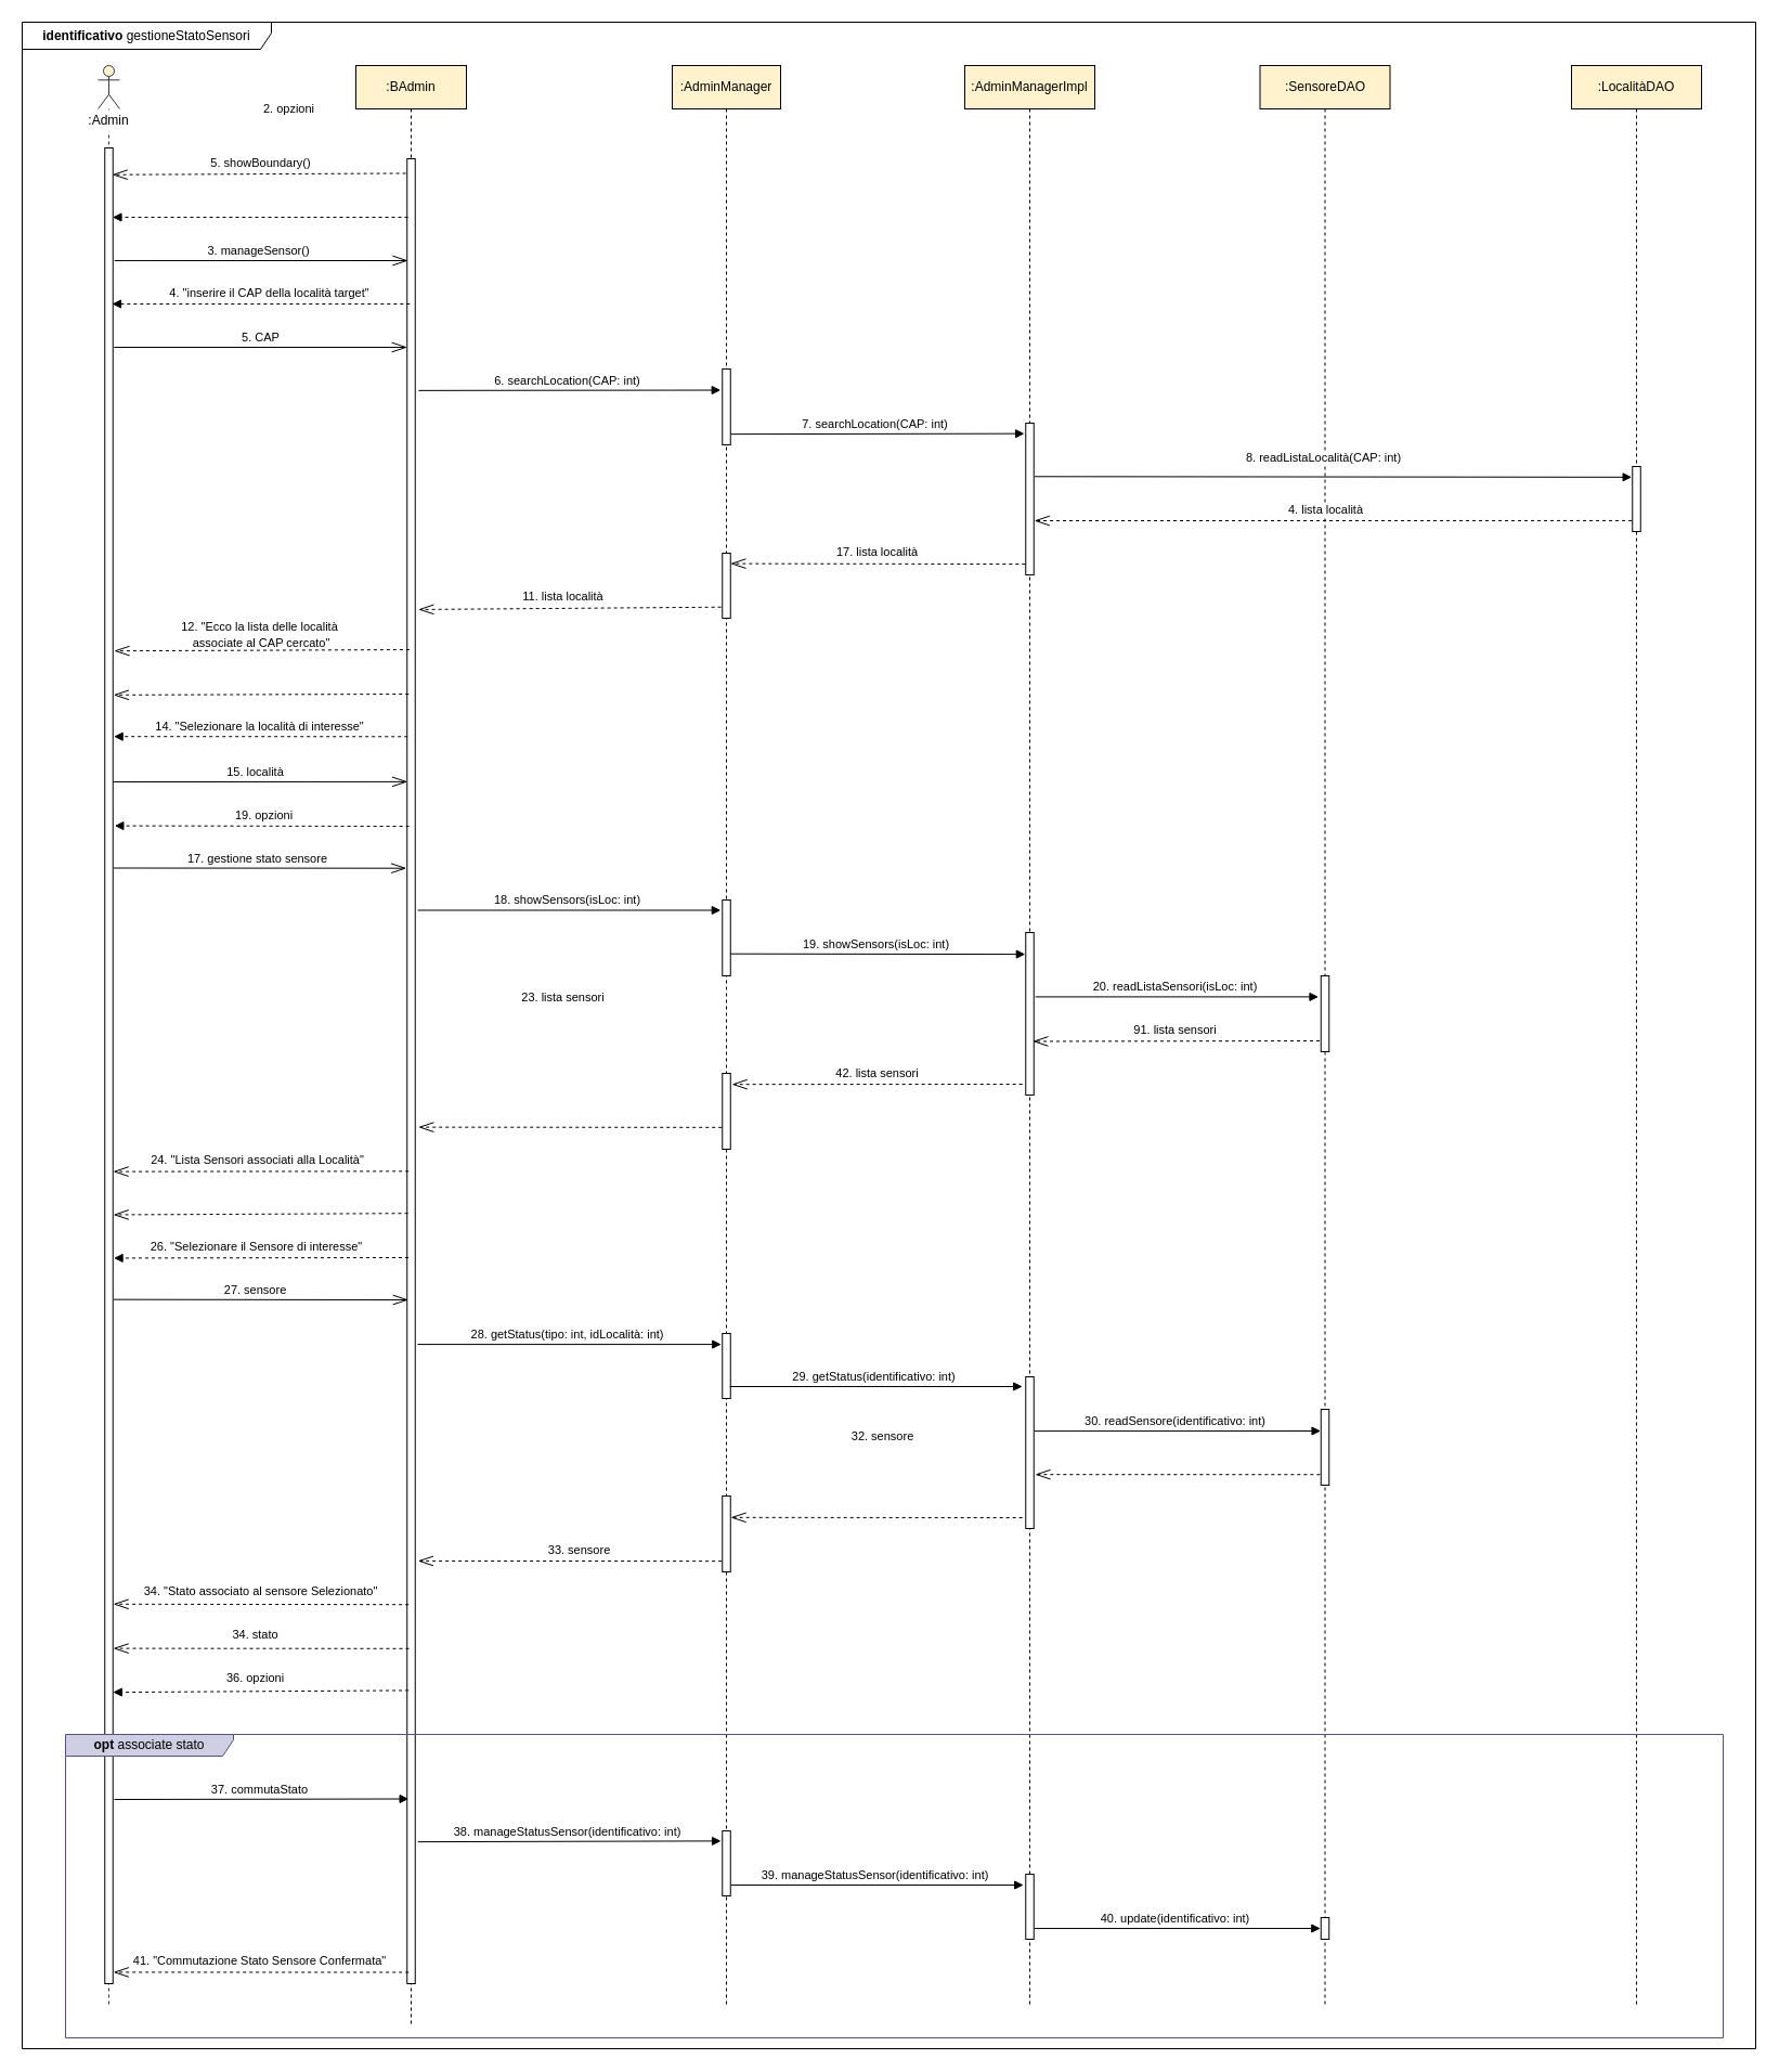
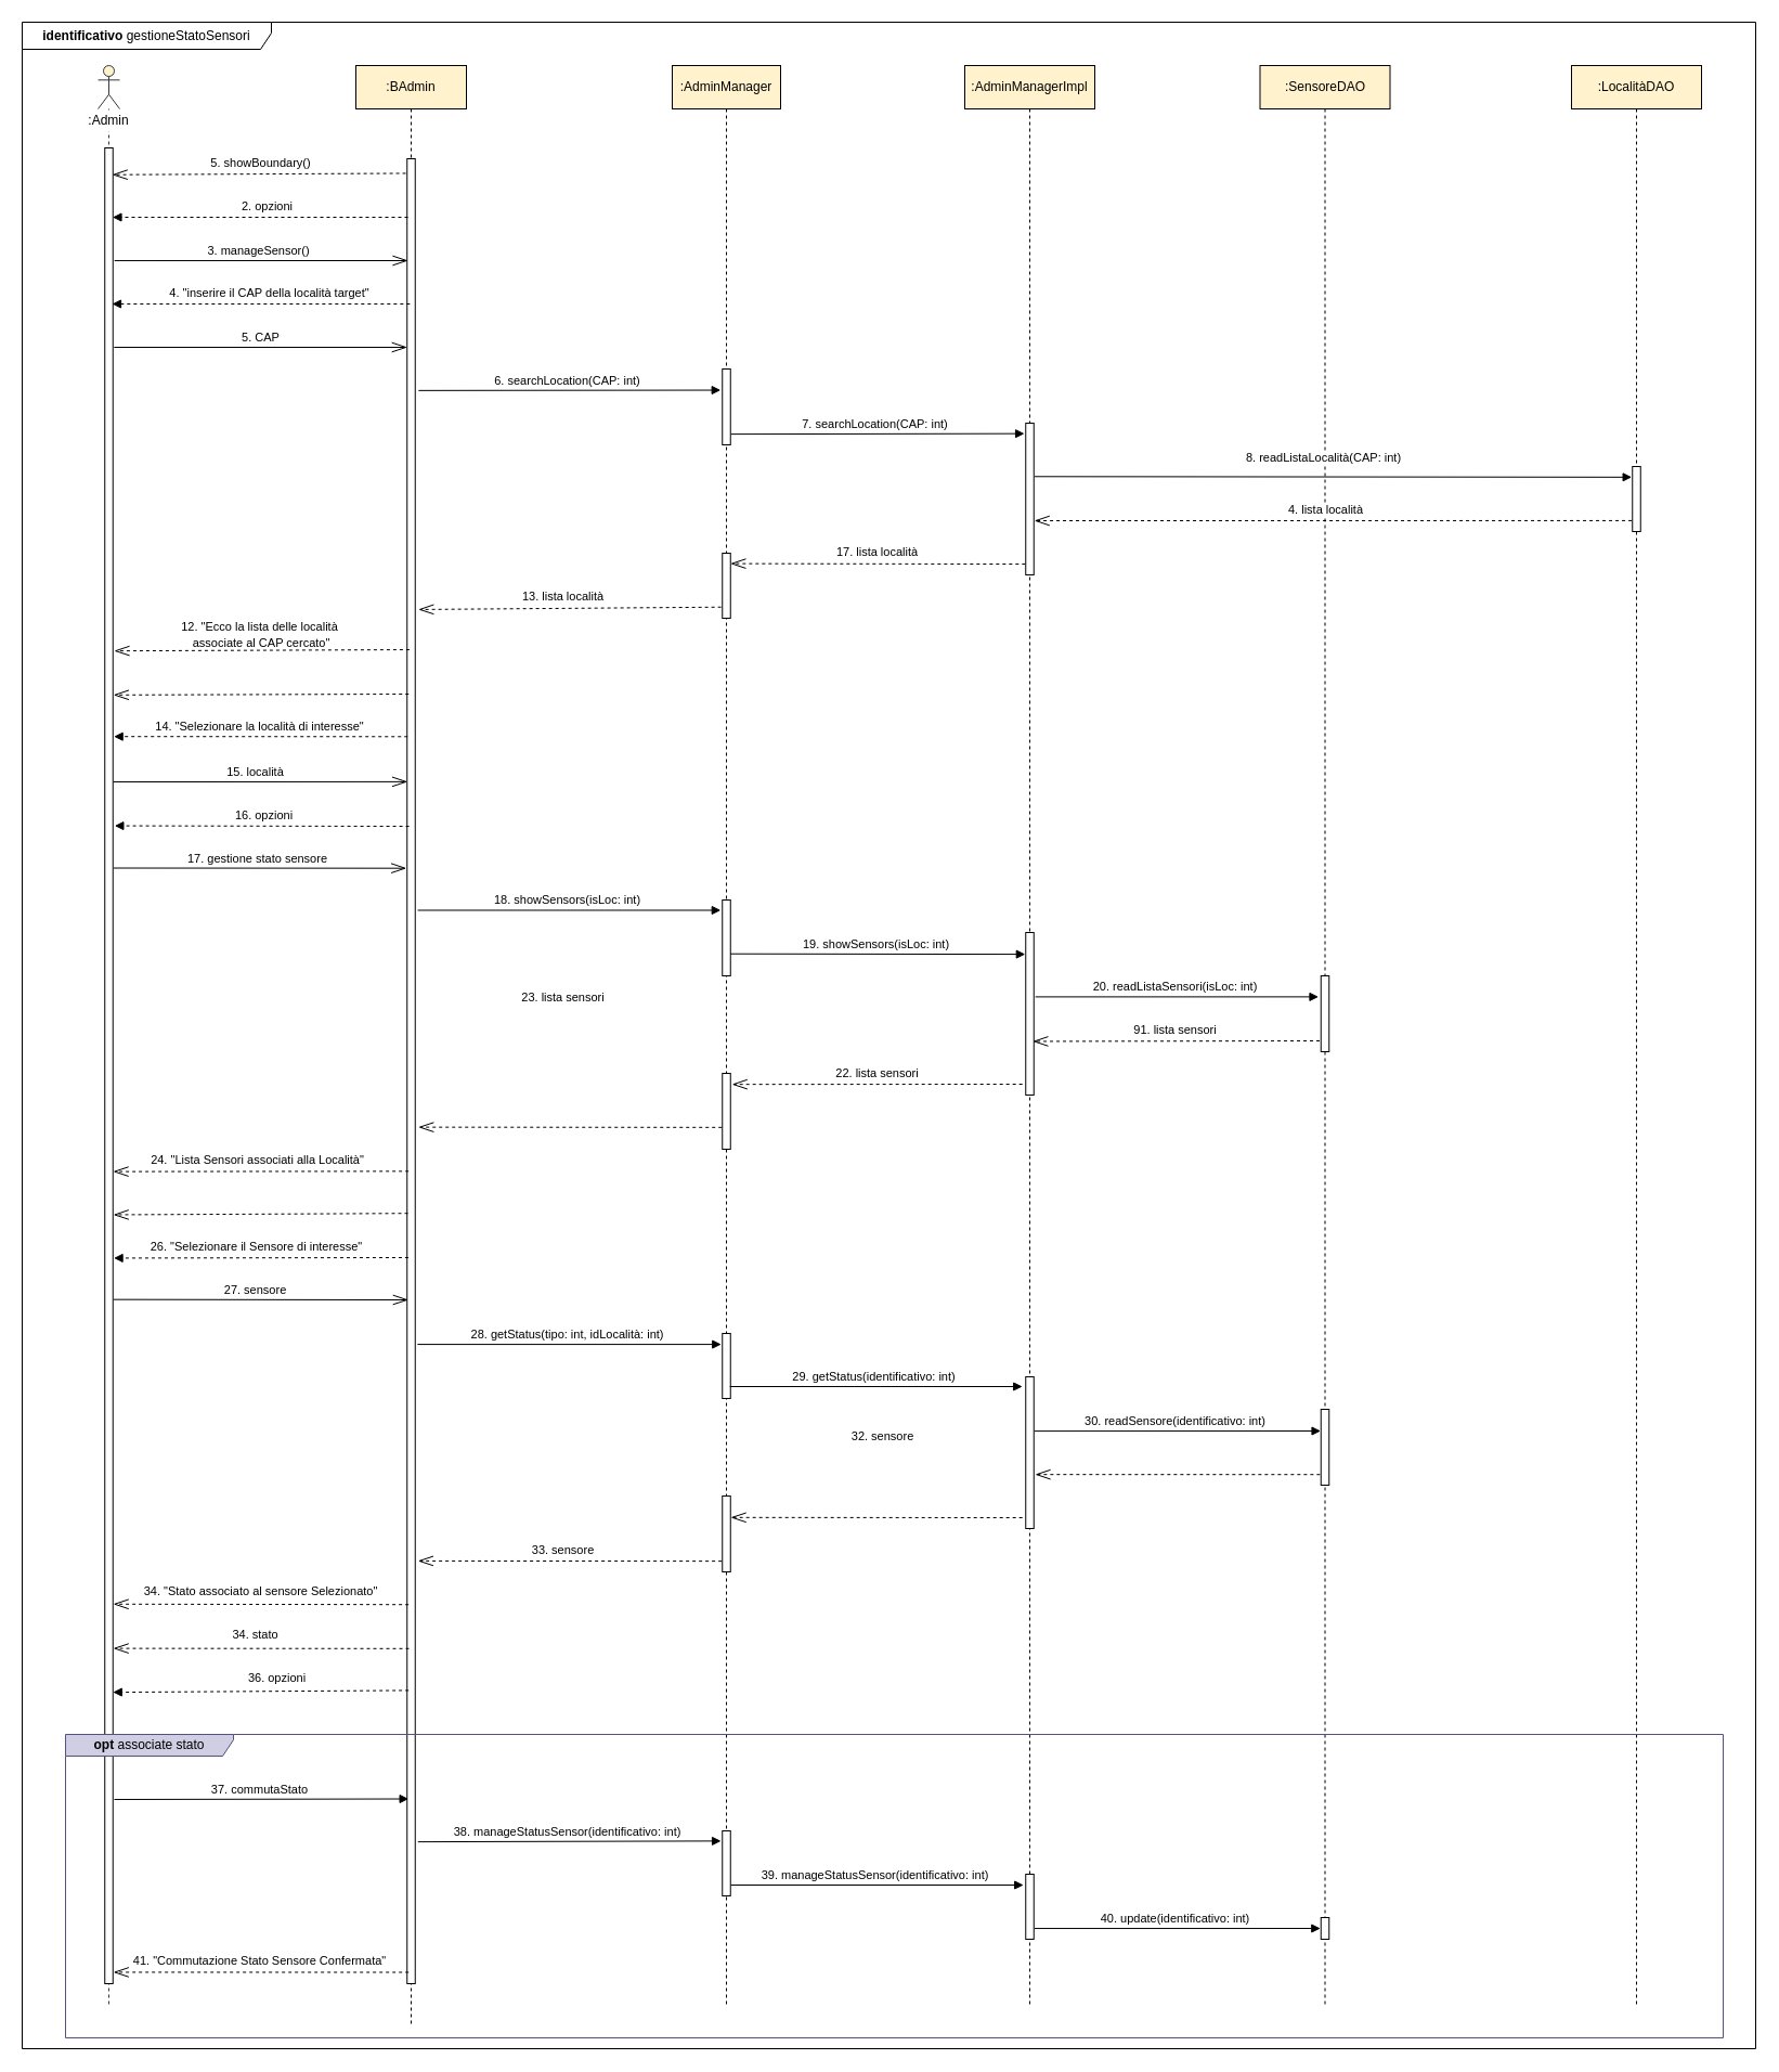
- <mxCell id="26" value="&lt;span style=&quot;font-size: 11px&quot;&gt;2. opzioni&lt;/span&gt;" style="text;html=1;align=center;verticalAlign=middle;resizable=0;points=[];autosize=1;" parent="1" vertex="1"><mxGeometry x="236.13" y="90" width="60" height="20" as="geometry" /></mxCell>
+ <mxCell id="26" value="&lt;span style=&quot;font-size: 11px&quot;&gt;2. opzioni&lt;/span&gt;" style="text;html=1;align=center;verticalAlign=middle;resizable=0;points=[];autosize=1;" parent="1" vertex="1"><mxGeometry x="216.13" y="180" width="60" height="20" as="geometry" /></mxCell>
- <mxCell id="83" value="&lt;font style=&quot;font-size: 11px&quot;&gt;11. lista località&lt;/font&gt;" style="text;html=1;align=center;verticalAlign=middle;resizable=0;points=[];autosize=1;" parent="1" vertex="1"><mxGeometry x="474.02" y="540" width="90" height="20" as="geometry" /></mxCell>
+ <mxCell id="83" value="&lt;font style=&quot;font-size: 11px&quot;&gt;13. lista località&lt;/font&gt;" style="text;html=1;align=center;verticalAlign=middle;resizable=0;points=[];autosize=1;" parent="1" vertex="1"><mxGeometry x="474.02" y="540" width="90" height="20" as="geometry" /></mxCell>
- <mxCell id="85" value="&lt;span style=&quot;font-size: 11px&quot;&gt;19. opzioni&lt;/span&gt;" style="text;html=1;align=center;verticalAlign=middle;resizable=0;points=[];autosize=1;" parent="1" vertex="1"><mxGeometry x="207.6" y="742" width="70" height="20" as="geometry" /></mxCell>
+ <mxCell id="85" value="&lt;span style=&quot;font-size: 11px&quot;&gt;16. opzioni&lt;/span&gt;" style="text;html=1;align=center;verticalAlign=middle;resizable=0;points=[];autosize=1;" parent="1" vertex="1"><mxGeometry x="207.6" y="742" width="70" height="20" as="geometry" /></mxCell>
- <mxCell id="45" value="&lt;font style=&quot;font-size: 11px&quot;&gt;42. lista sensori&lt;/font&gt;" style="text;html=1;align=center;verticalAlign=middle;resizable=0;points=[];autosize=1;" parent="1" vertex="1"><mxGeometry x="764.21" y="980" width="90" height="20" as="geometry" /></mxCell>
+ <mxCell id="45" value="&lt;font style=&quot;font-size: 11px&quot;&gt;22. lista sensori&lt;/font&gt;" style="text;html=1;align=center;verticalAlign=middle;resizable=0;points=[];autosize=1;" parent="1" vertex="1"><mxGeometry x="764.21" y="980" width="90" height="20" as="geometry" /></mxCell>
- <mxCell id="61" value="&lt;font style=&quot;font-size: 11px&quot;&gt;33. sensore&lt;/font&gt;" style="text;html=1;align=center;verticalAlign=middle;resizable=0;points=[];autosize=1;" parent="1" vertex="1"><mxGeometry x="499.21" y="1420" width="70" height="20" as="geometry" /></mxCell>
+ <mxCell id="61" value="&lt;font style=&quot;font-size: 11px&quot;&gt;33. sensore&lt;/font&gt;" style="text;html=1;align=center;verticalAlign=middle;resizable=0;points=[];autosize=1;" parent="1" vertex="1"><mxGeometry x="484.21" y="1420" width="70" height="20" as="geometry" /></mxCell>
- <mxCell id="66" value="&lt;span style=&quot;font-size: 11px&quot;&gt;36. opzioni&lt;/span&gt;" style="text;html=1;align=center;verticalAlign=middle;resizable=0;points=[];autosize=1;" parent="1" vertex="1"><mxGeometry x="199.92" y="1538" width="70" height="20" as="geometry" /></mxCell>
+ <mxCell id="66" value="&lt;span style=&quot;font-size: 11px&quot;&gt;36. opzioni&lt;/span&gt;" style="text;html=1;align=center;verticalAlign=middle;resizable=0;points=[];autosize=1;" parent="1" vertex="1"><mxGeometry x="219.92" y="1538" width="70" height="20" as="geometry" /></mxCell>
